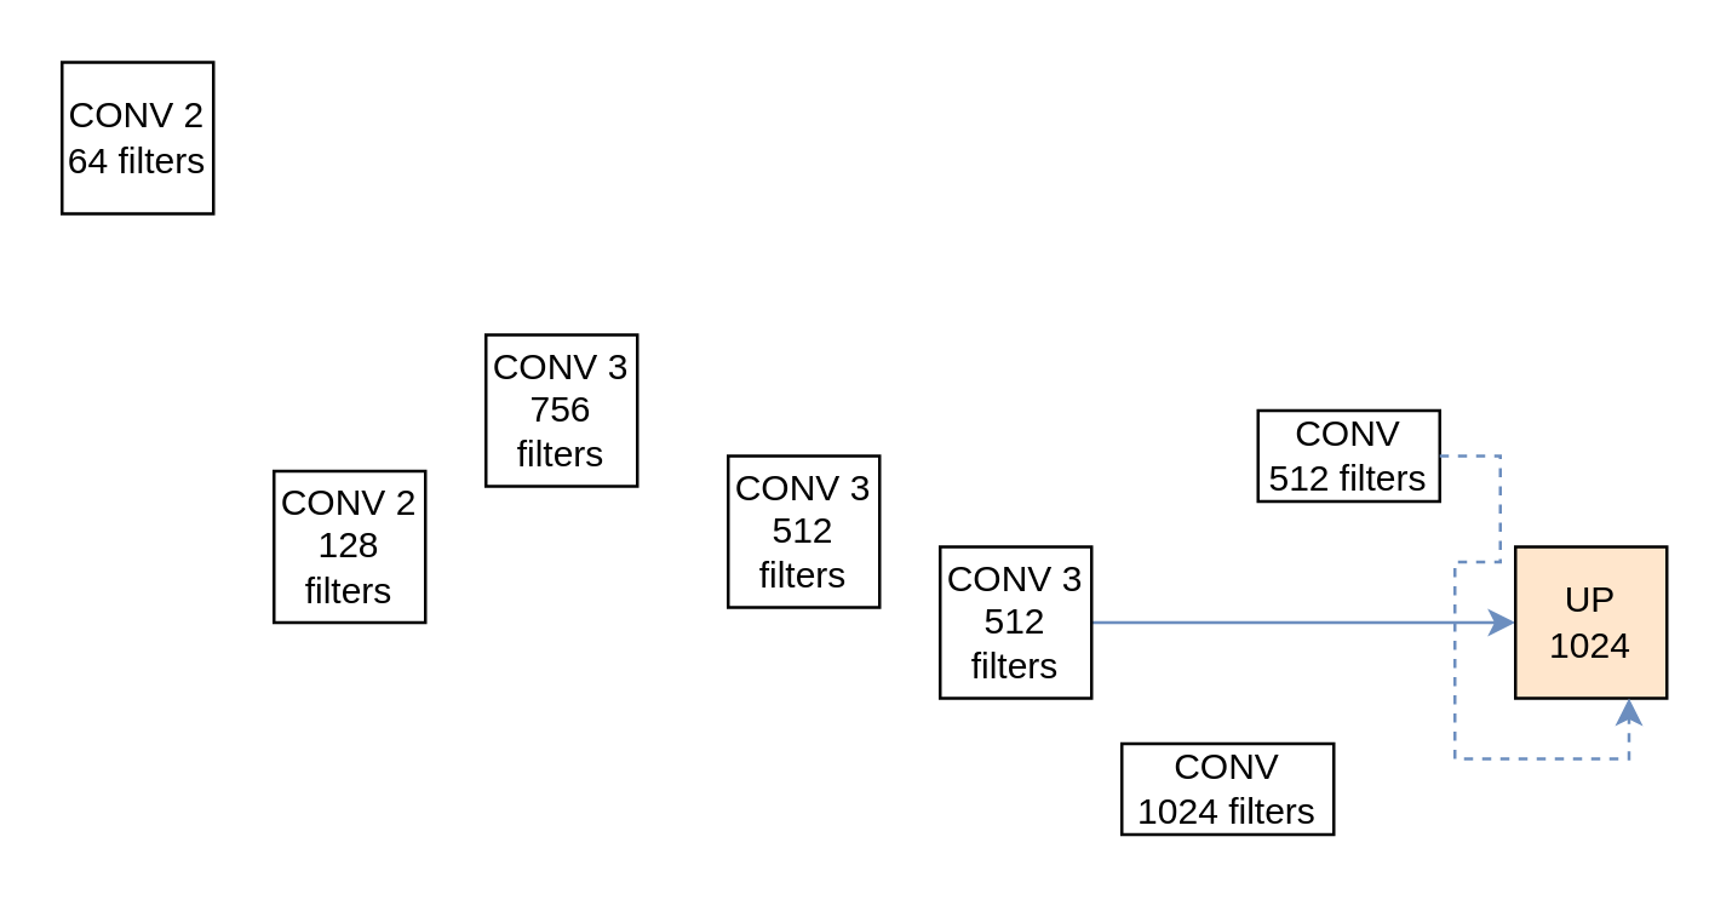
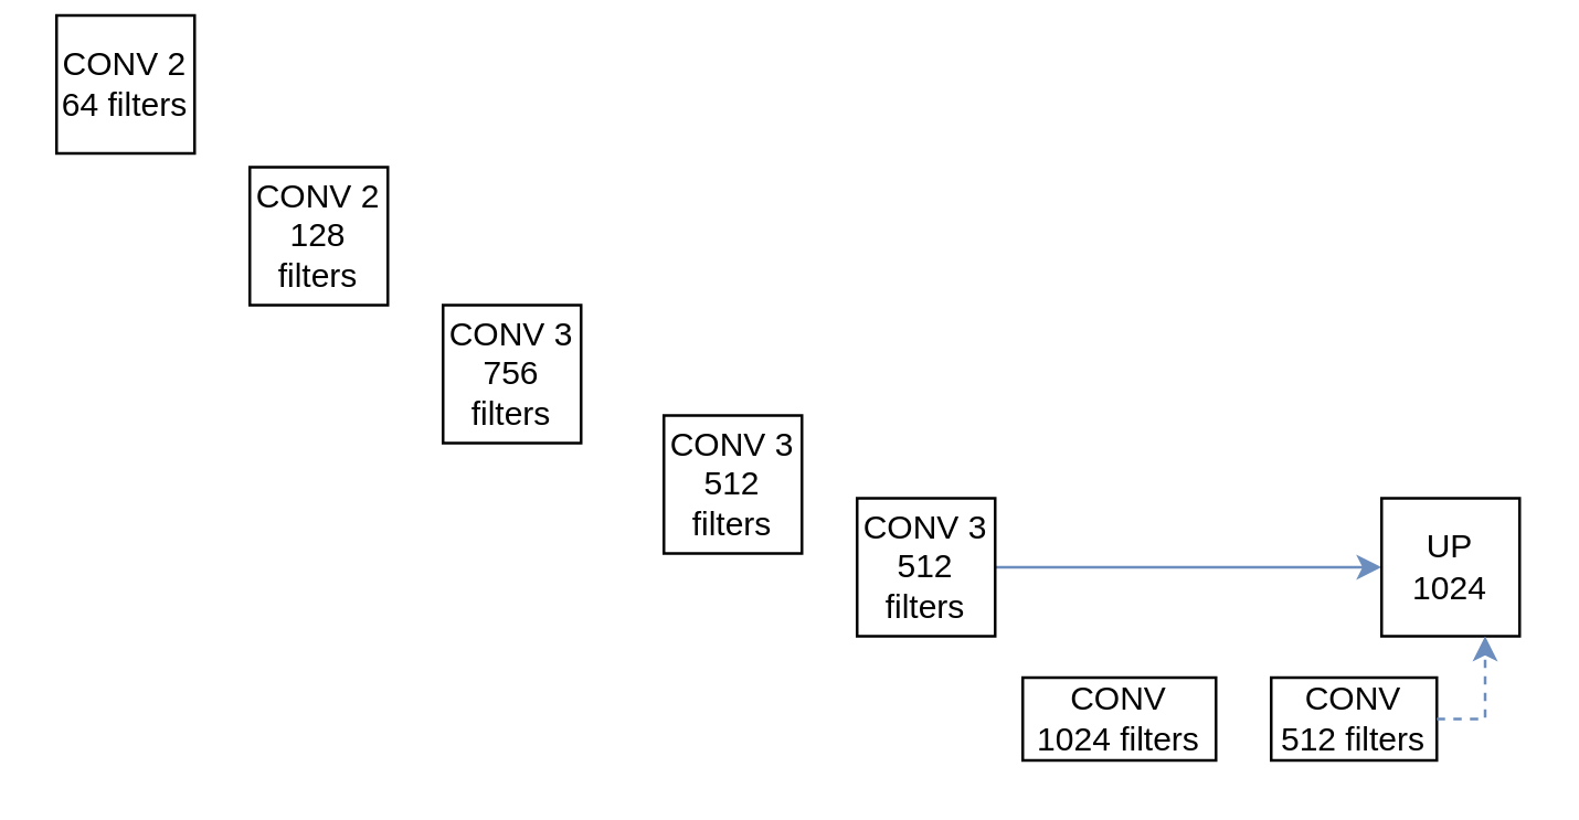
- <mxCell id="2" value="&lt;div&gt;CONV 2&lt;/div&gt;&lt;div&gt;64 filters&lt;br&gt;&lt;/div&gt;" style="whiteSpace=wrap;html=1;aspect=fixed;" vertex="1" parent="1"><mxGeometry x="20" y="20" width="50" height="50" as="geometry" /></mxCell>
+ <mxCell id="2" value="&lt;div&gt;CONV 2&lt;/div&gt;&lt;div&gt;64 filters&lt;br&gt;&lt;/div&gt;" style="whiteSpace=wrap;html=1;aspect=fixed;" vertex="1" parent="1"><mxGeometry x="20" y="5" width="50" height="50" as="geometry" /></mxCell>
- <mxCell id="9" value="&lt;div&gt;CONV&lt;/div&gt;&lt;div&gt;512 filters&lt;br&gt;&lt;/div&gt;" style="rounded=0;whiteSpace=wrap;html=1;" vertex="1" parent="1"><mxGeometry x="415" y="135" width="60" height="30" as="geometry" /></mxCell>
+ <mxCell id="9" value="&lt;div&gt;CONV&lt;/div&gt;&lt;div&gt;512 filters&lt;br&gt;&lt;/div&gt;" style="rounded=0;whiteSpace=wrap;html=1;" vertex="1" parent="1"><mxGeometry x="460" y="245" width="60" height="30" as="geometry" /></mxCell>
- <mxCell id="3" value="&lt;div&gt;CONV 2&lt;/div&gt;&lt;div&gt;128 filters&lt;br&gt;&lt;/div&gt;" style="whiteSpace=wrap;html=1;aspect=fixed;" vertex="1" parent="1"><mxGeometry x="90" y="155" width="50" height="50" as="geometry" /></mxCell>
+ <mxCell id="3" value="&lt;div&gt;CONV 2&lt;/div&gt;&lt;div&gt;128 filters&lt;br&gt;&lt;/div&gt;" style="whiteSpace=wrap;html=1;aspect=fixed;" vertex="1" parent="1"><mxGeometry x="90" y="60" width="50" height="50" as="geometry" /></mxCell>
- <mxCell id="10" value="&lt;div&gt;UP&lt;br&gt;&lt;/div&gt;&lt;div&gt;1024&lt;br&gt;&lt;/div&gt;" style="whiteSpace=wrap;html=1;aspect=fixed;fillColor=#ffe6cc;" vertex="1" parent="1"><mxGeometry x="500" y="180" width="50" height="50" as="geometry" /></mxCell>
+ <mxCell id="10" value="&lt;div&gt;UP&lt;br&gt;&lt;/div&gt;&lt;div&gt;1024&lt;br&gt;&lt;/div&gt;" style="whiteSpace=wrap;html=1;aspect=fixed;" vertex="1" parent="1"><mxGeometry x="500" y="180" width="50" height="50" as="geometry" /></mxCell>
